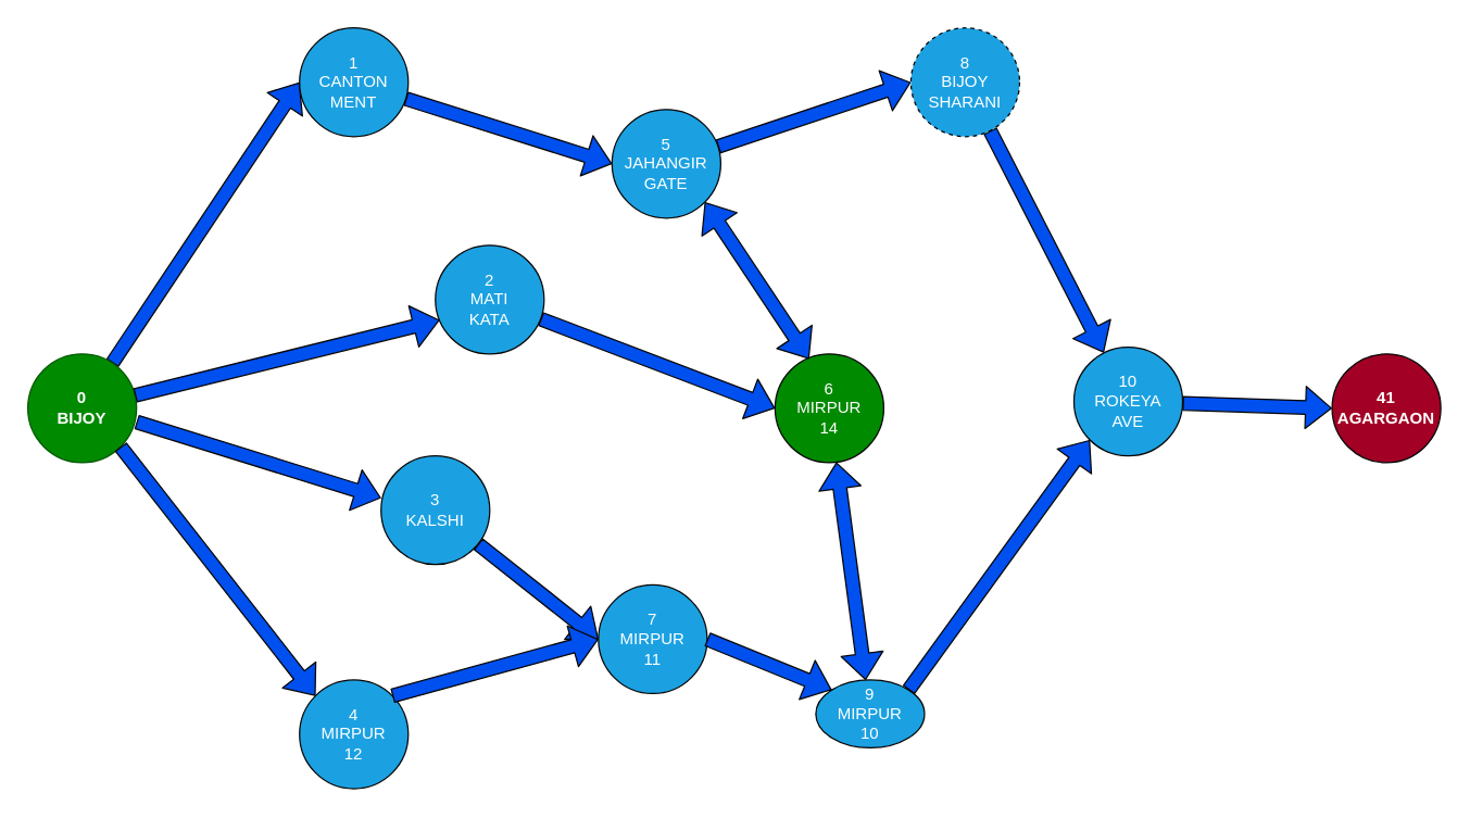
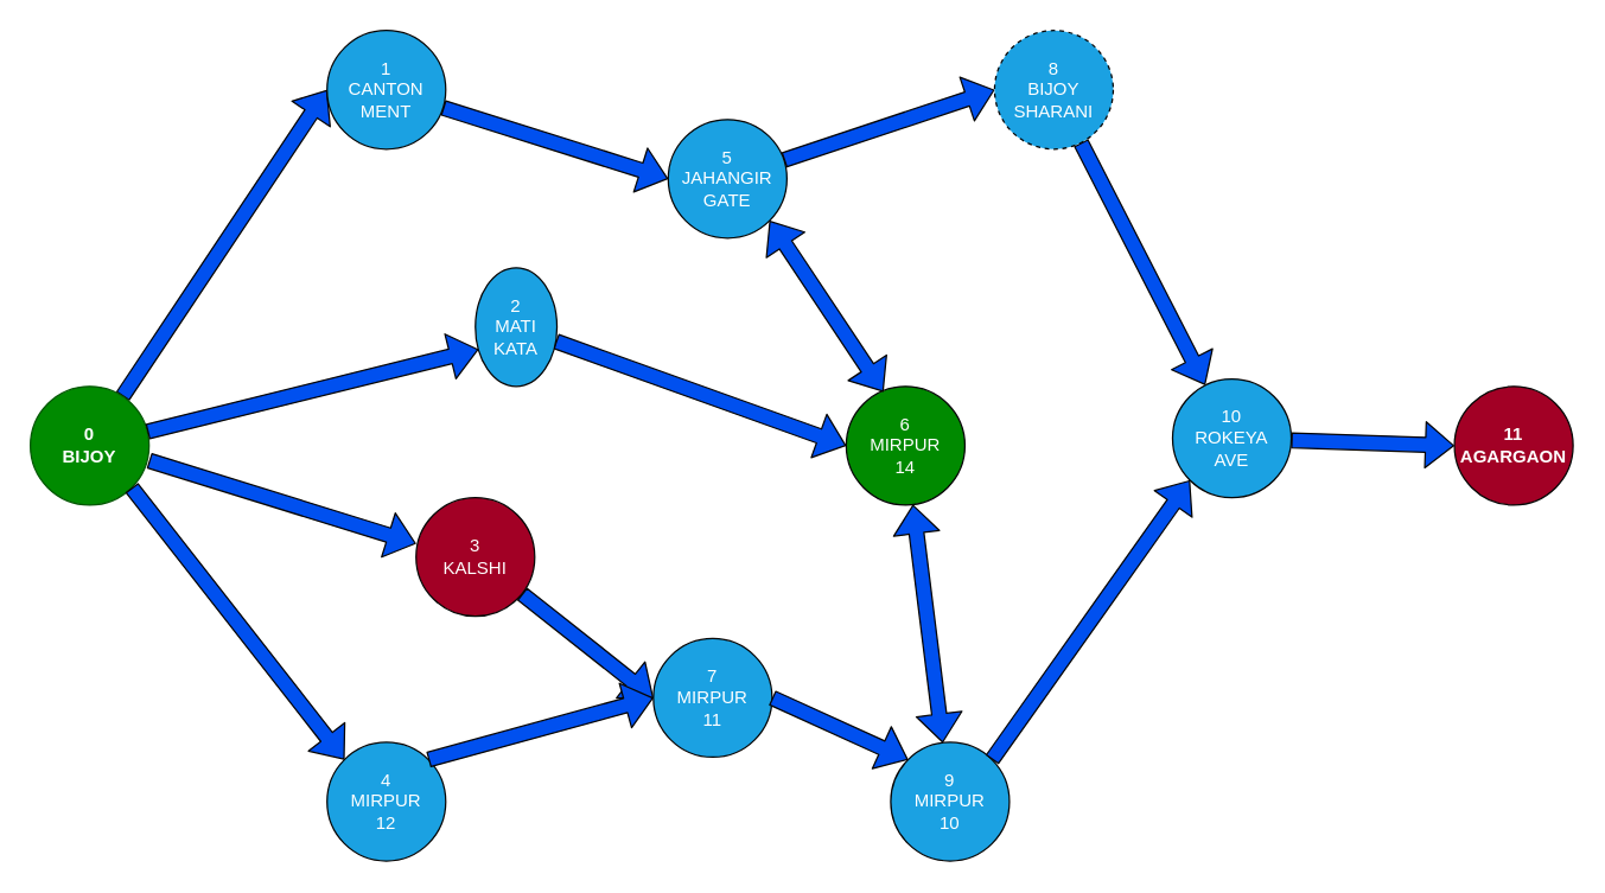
- <mxCell id="5" value="2&lt;br&gt;MATI&lt;br&gt;KATA" style="ellipse;whiteSpace=wrap;html=1;aspect=fixed;fillColor=#1ba1e2;fontColor=#ffffff;strokeColor=#050505;" parent="1" vertex="1"><mxGeometry x="320" y="180" width="80" height="80" as="geometry" /></mxCell>
+ <mxCell id="5" value="2&lt;br&gt;MATI&lt;br&gt;KATA" style="ellipse;whiteSpace=wrap;html=1;aspect=fixed;fillColor=#1ba1e2;fontColor=#ffffff;strokeColor=#050505;" parent="1" vertex="1"><mxGeometry x="320" y="180" width="55" height="80" as="geometry" /></mxCell>
- <mxCell id="20" value="&lt;b&gt;41&lt;br&gt;AGARGAON&lt;/b&gt;" style="ellipse;whiteSpace=wrap;html=1;aspect=fixed;fillColor=#a20025;fontColor=#ffffff;strokeColor=#050505;" parent="1" vertex="1"><mxGeometry x="980" y="260" width="80" height="80" as="geometry" /></mxCell>
+ <mxCell id="20" value="&lt;b&gt;11&lt;br&gt;AGARGAON&lt;/b&gt;" style="ellipse;whiteSpace=wrap;html=1;aspect=fixed;fillColor=#a20025;fontColor=#ffffff;strokeColor=#050505;" parent="1" vertex="1"><mxGeometry x="980" y="260" width="80" height="80" as="geometry" /></mxCell>
- <mxCell id="7" value="3&lt;br&gt;KALSHI" style="ellipse;whiteSpace=wrap;html=1;aspect=fixed;fillColor=#1ba1e2;fontColor=#ffffff;strokeColor=#050505;" parent="1" vertex="1"><mxGeometry x="280" y="335" width="80" height="80" as="geometry" /></mxCell>
+ <mxCell id="7" value="3&lt;br&gt;KALSHI" style="ellipse;whiteSpace=wrap;html=1;aspect=fixed;fillColor=#a20025;fontColor=#ffffff;strokeColor=#050505;" parent="1" vertex="1"><mxGeometry x="280" y="335" width="80" height="80" as="geometry" /></mxCell>
- <mxCell id="15" value="9&lt;br&gt;MIRPUR&lt;br&gt;10" style="ellipse;whiteSpace=wrap;html=1;aspect=fixed;fillColor=#1ba1e2;fontColor=#ffffff;strokeColor=#050505;" parent="1" vertex="1"><mxGeometry x="600" y="500" width="80" height="50" as="geometry" /></mxCell>
+ <mxCell id="15" value="9&lt;br&gt;MIRPUR&lt;br&gt;10" style="ellipse;whiteSpace=wrap;html=1;aspect=fixed;fillColor=#1ba1e2;fontColor=#ffffff;strokeColor=#050505;" parent="1" vertex="1"><mxGeometry x="600" y="500" width="80" height="80" as="geometry" /></mxCell>
